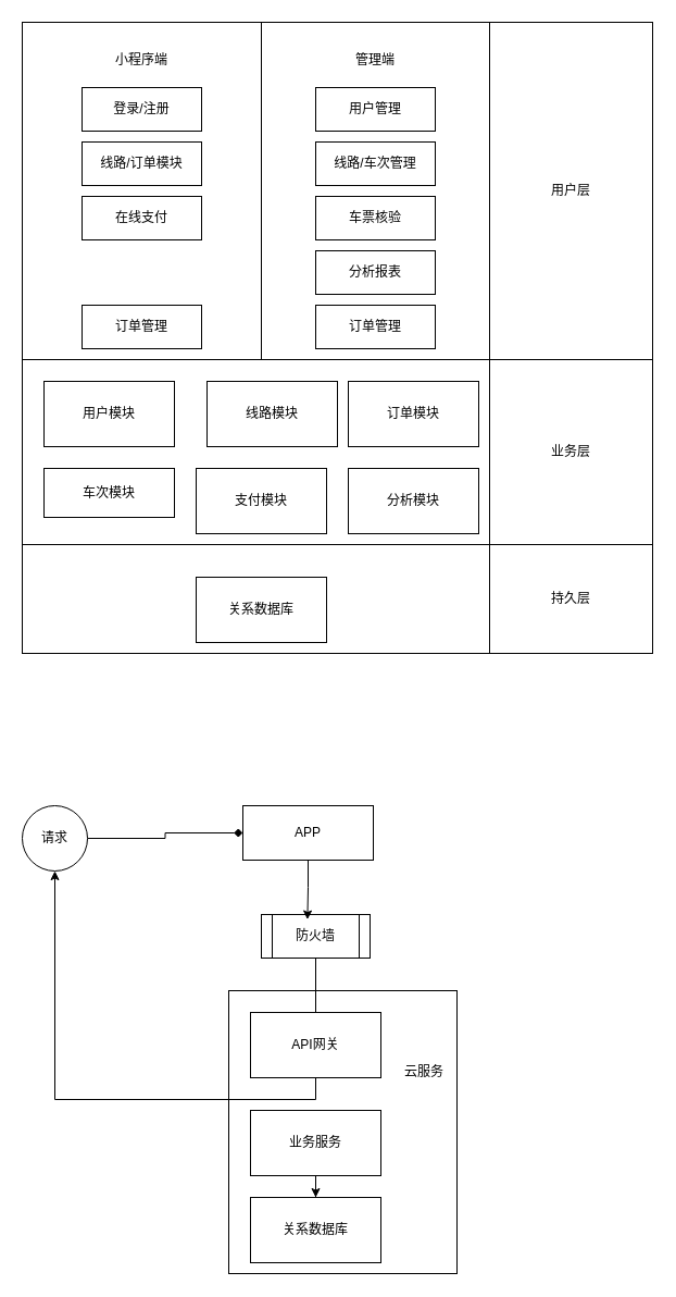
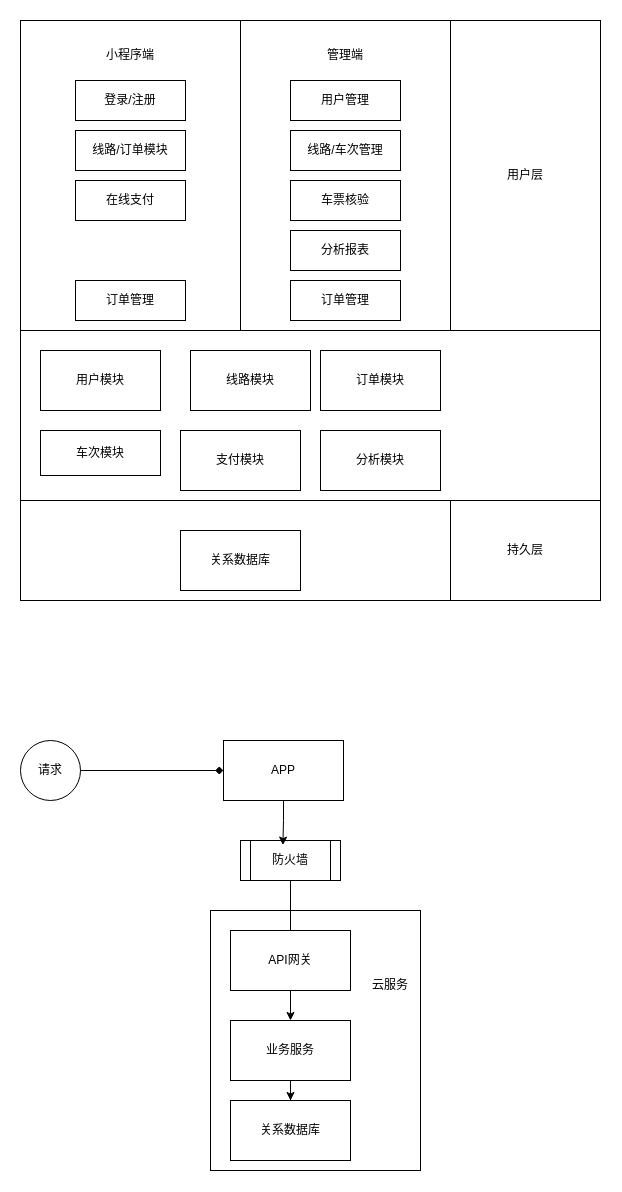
- <mxCell id="9" value="业务层" style="rounded=0;whiteSpace=wrap;html=1;" vertex="1" parent="1"><mxGeometry x="450" y="330" width="150" height="170" as="geometry" /></mxCell>
- <mxCell id="31" value="APP" style="rounded=0;whiteSpace=wrap;html=1;" vertex="1" parent="1"><mxGeometry x="223" y="740" width="120" height="50" as="geometry" /></mxCell>
+ <mxCell id="31" value="APP" style="rounded=0;whiteSpace=wrap;html=1;" vertex="1" parent="1"><mxGeometry x="223" y="740" width="120" height="60" as="geometry" /></mxCell>
- <mxCell id="32" style="edgeStyle=orthogonalEdgeStyle;rounded=0;orthogonalLoop=1;jettySize=auto;html=1;exitX=0.5;exitY=1;exitDx=0;exitDy=0;" edge="1" parent="1" source="33" target="30"><mxGeometry relative="1" as="geometry" /></mxCell>
+ <mxCell id="32" style="edgeStyle=orthogonalEdgeStyle;rounded=0;orthogonalLoop=1;jettySize=auto;html=1;exitX=0.5;exitY=1;exitDx=0;exitDy=0;entryX=0.5;entryY=0;entryDx=0;entryDy=0;" edge="1" parent="1" source="33" target="35"><mxGeometry relative="1" as="geometry" /></mxCell>
